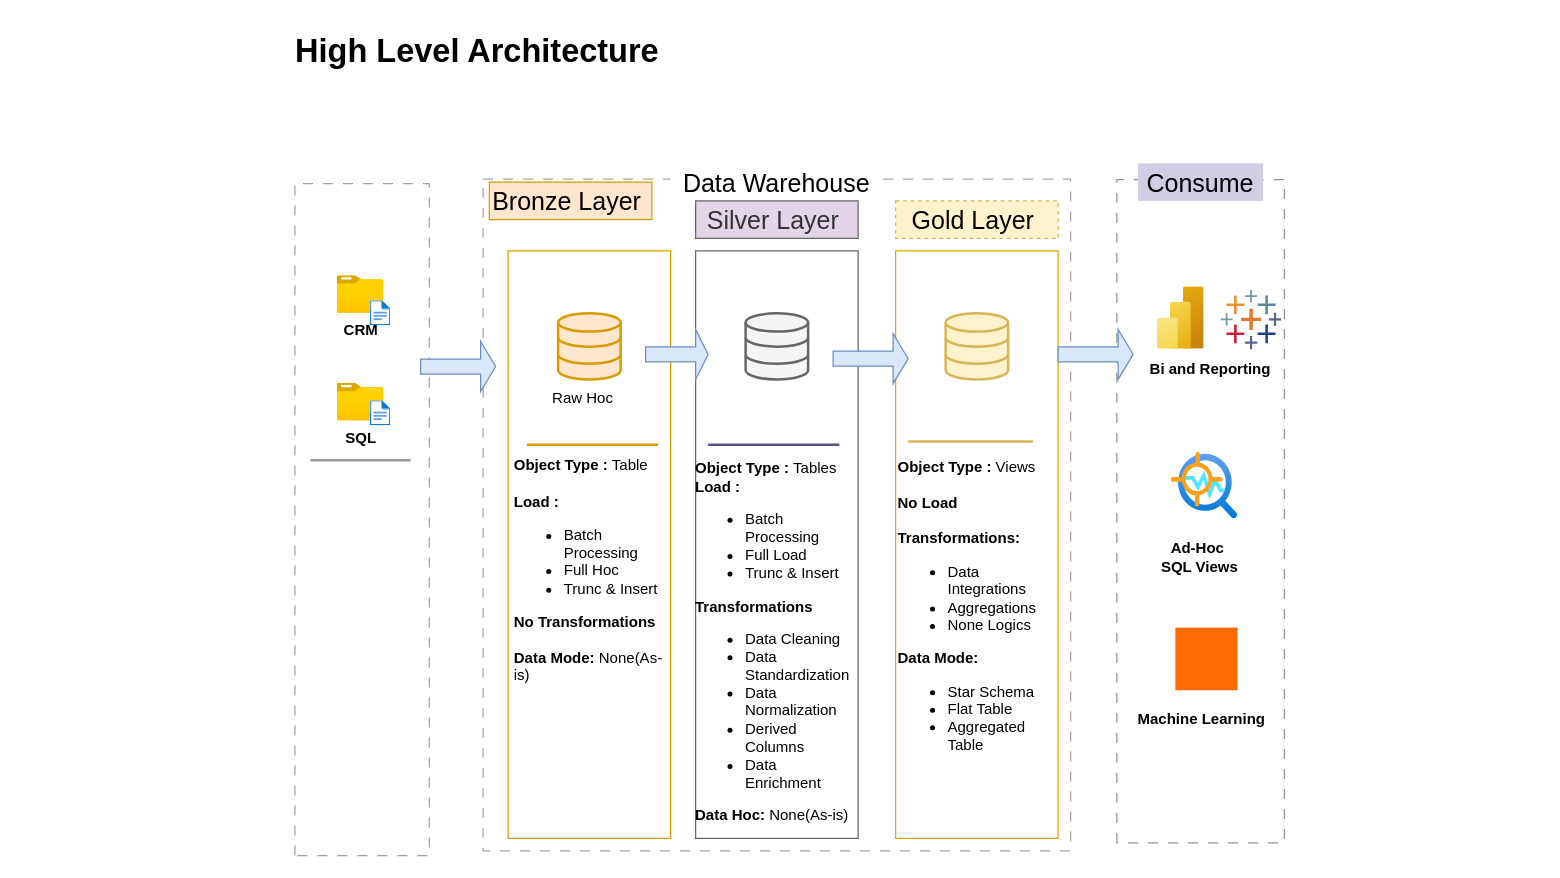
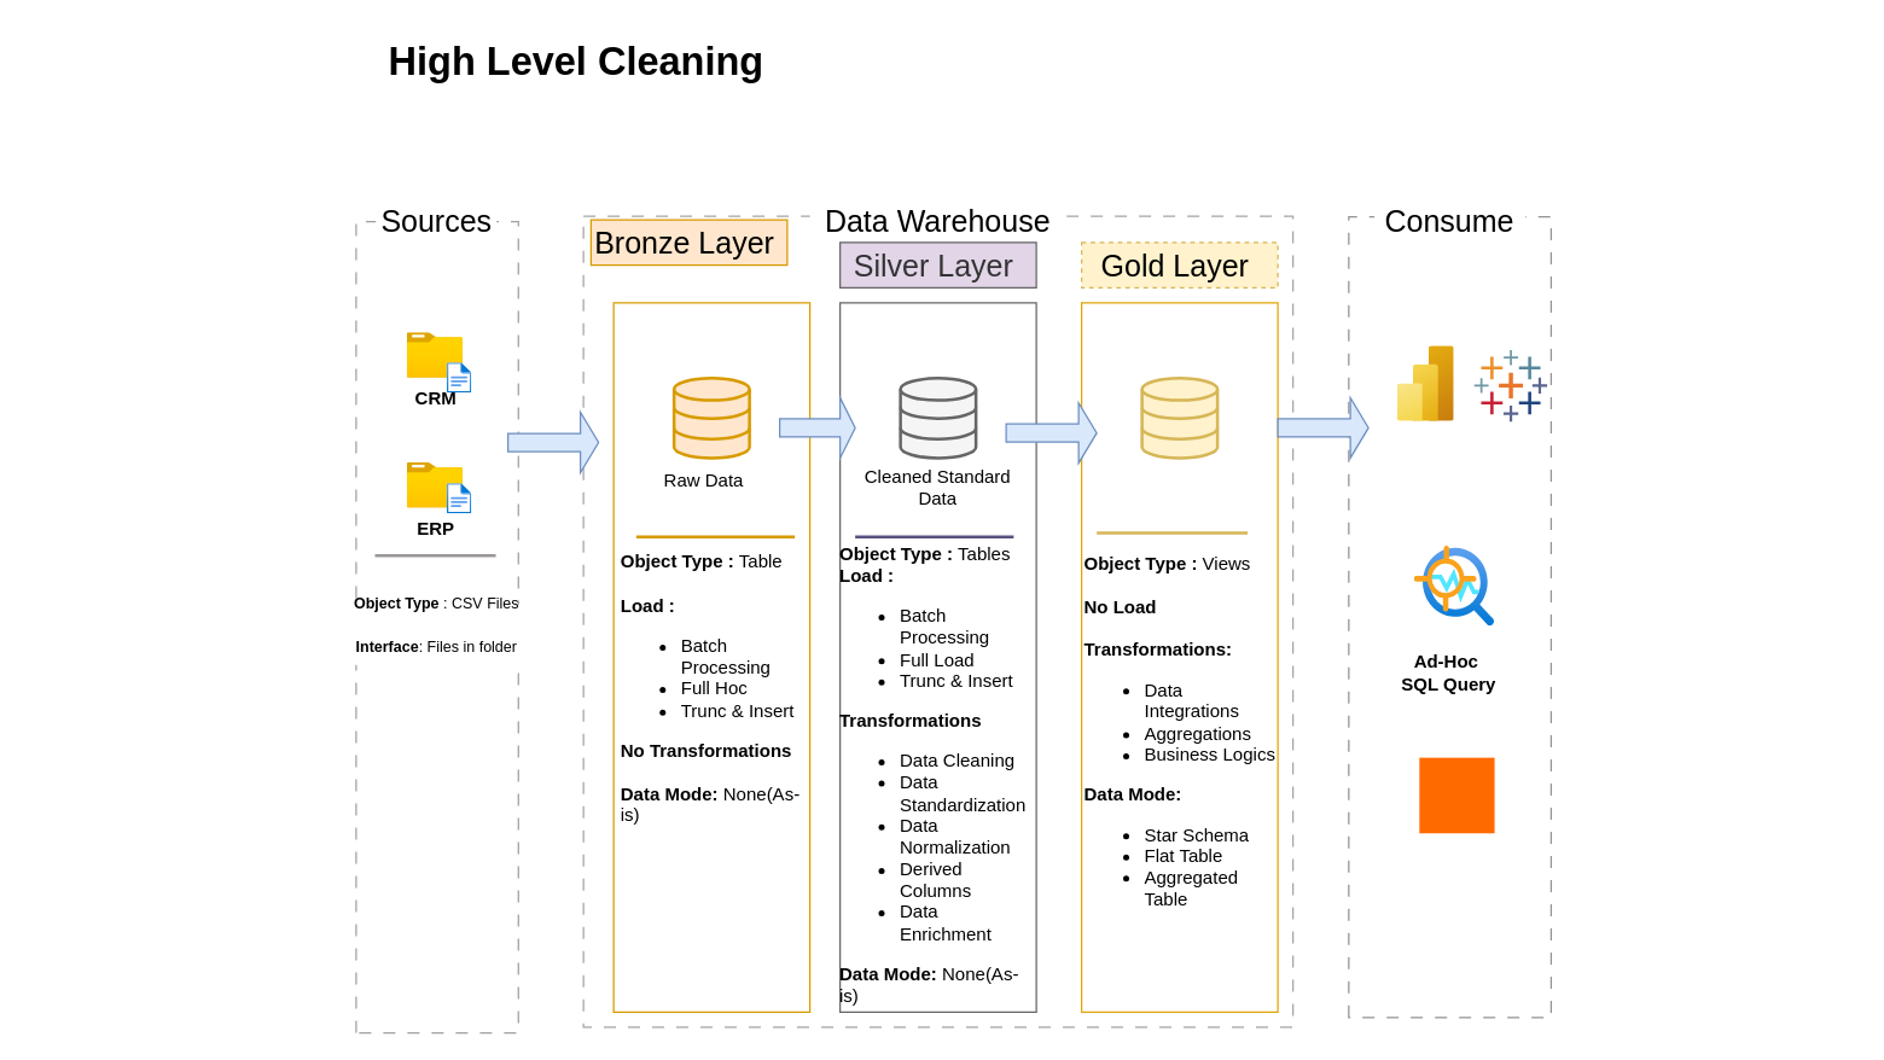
- <mxCell id="2" value="&lt;b&gt;&lt;font style=&quot;font-size: 26px;&quot;&gt;High Level Architecture&lt;/font&gt;&lt;/b&gt;" style="text;html=1;align=center;verticalAlign=middle;resizable=0;points=[];autosize=1;strokeColor=none;fillColor=none;" parent="1" vertex="1"><mxGeometry x="226" y="20" width="310" height="40" as="geometry" /></mxCell>
+ <mxCell id="2" value="&lt;b&gt;&lt;font style=&quot;font-size: 26px;&quot;&gt;High Level Cleaning&lt;/font&gt;&lt;/b&gt;" style="text;html=1;align=center;verticalAlign=middle;resizable=0;points=[];autosize=1;strokeColor=none;fillColor=none;" parent="1" vertex="1"><mxGeometry x="226" y="20" width="310" height="40" as="geometry" /></mxCell>
+ <mxCell id="4" value="Sources" style="rounded=0;whiteSpace=wrap;html=1;fontSize=20;strokeColor=none;" parent="1" vertex="1"><mxGeometry x="248.5" y="130" width="80" height="30" as="geometry" /></mxCell>
- <mxCell id="8" value="Consume" style="rounded=0;whiteSpace=wrap;html=1;fontSize=20;strokeColor=none;fillColor=#d0cee2;" parent="1" vertex="1"><mxGeometry x="909.99" y="130" width="100" height="30" as="geometry" /></mxCell>
+ <mxCell id="8" value="Consume" style="rounded=0;whiteSpace=wrap;html=1;fontSize=20;strokeColor=none;" parent="1" vertex="1"><mxGeometry x="909.99" y="130" width="100" height="30" as="geometry" /></mxCell>
- <mxCell id="39" value="&lt;b&gt;Bi and Reporting&lt;/b&gt;" style="text;html=1;align=center;verticalAlign=middle;whiteSpace=wrap;rounded=0;" vertex="1" parent="1"><mxGeometry x="913.04" y="280" width="110" height="30" as="geometry" /></mxCell>
- <mxCell id="28" value="Raw Hoc" style="text;html=1;align=center;verticalAlign=middle;whiteSpace=wrap;rounded=0;" parent="1" vertex="1"><mxGeometry x="436" y="302.85" width="60" height="30" as="geometry" /></mxCell>
+ <mxCell id="28" value="Raw Data" style="text;html=1;align=center;verticalAlign=middle;whiteSpace=wrap;rounded=0;" parent="1" vertex="1"><mxGeometry x="436" y="302.85" width="60" height="30" as="geometry" /></mxCell>
+ <mxCell id="30" value="Cleaned Standard Data&lt;div&gt;&lt;br&gt;&lt;/div&gt;" style="text;html=1;align=center;verticalAlign=middle;whiteSpace=wrap;rounded=0;" parent="1" vertex="1"><mxGeometry x="566" y="320" width="110" height="20" as="geometry" /></mxCell>
- <mxCell id="17" value="&lt;b&gt;SQL&lt;/b&gt;" style="image;aspect=fixed;html=1;points=[];align=center;fontSize=12;image=img/lib/azure2/general/Folder_Blank.svg;" parent="1" vertex="1"><mxGeometry x="269.43" y="306.25" width="36.96" height="30" as="geometry" /></mxCell>
+ <mxCell id="17" value="&lt;b&gt;ERP&lt;/b&gt;" style="image;aspect=fixed;html=1;points=[];align=center;fontSize=12;image=img/lib/azure2/general/Folder_Blank.svg;" parent="1" vertex="1"><mxGeometry x="269.43" y="306.25" width="36.96" height="30" as="geometry" /></mxCell>
+ <mxCell id="29" value="&lt;font style=&quot;font-size: 10px;&quot;&gt;&lt;b&gt;Object Type&lt;/b&gt; : CSV Files&lt;/font&gt;&lt;div&gt;&lt;span style=&quot;font-size: 10px;&quot;&gt;&lt;br&gt;&lt;/span&gt;&lt;div&gt;&lt;div&gt;&lt;font style=&quot;font-size: 10px;&quot;&gt;&lt;b&gt;Interface&lt;/b&gt;: Files in folder&lt;/font&gt;&lt;/div&gt;&lt;div&gt;&lt;br&gt;&lt;/div&gt;&lt;/div&gt;&lt;/div&gt;" style="text;html=1;align=center;verticalAlign=middle;whiteSpace=wrap;rounded=0;fillColor=default;" parent="1" vertex="1"><mxGeometry x="228.5" y="400" width="120" height="40" as="geometry" /></mxCell>
- <mxCell id="42" value="Ad-Hoc&amp;nbsp;&lt;div&gt;SQL Views&lt;/div&gt;" style="text;html=1;align=center;verticalAlign=middle;whiteSpace=wrap;rounded=0;fontStyle=1" vertex="1" parent="1"><mxGeometry x="919.37" y="430" width="81.25" height="30" as="geometry" /></mxCell>
+ <mxCell id="42" value="Ad-Hoc&amp;nbsp;&lt;div&gt;SQL Query&lt;/div&gt;" style="text;html=1;align=center;verticalAlign=middle;whiteSpace=wrap;rounded=0;fontStyle=1" vertex="1" parent="1"><mxGeometry x="919.37" y="430" width="81.25" height="30" as="geometry" /></mxCell>
- <mxCell id="36" value="&lt;b&gt;Object Type :&lt;/b&gt; Views&lt;div&gt;&lt;br&gt;&lt;div&gt;&lt;b style=&quot;color: light-dark(rgb(0, 0, 0), rgb(255, 255, 255)); background-color: transparent;&quot;&gt;No Load&lt;/b&gt;&lt;/div&gt;&lt;div&gt;&lt;b style=&quot;color: light-dark(rgb(0, 0, 0), rgb(255, 255, 255)); background-color: transparent;&quot;&gt;&amp;nbsp;&lt;/b&gt;&lt;/div&gt;&lt;div&gt;&lt;div&gt;&lt;b&gt;Transformations:&lt;/b&gt;&lt;/div&gt;&lt;/div&gt;&lt;div&gt;&lt;ul&gt;&lt;li&gt;Data Integrations&lt;/li&gt;&lt;li&gt;Aggregations&lt;/li&gt;&lt;li&gt;None Logics&lt;/li&gt;&lt;/ul&gt;&lt;/div&gt;&lt;div&gt;&lt;b&gt;Data Mode:&amp;nbsp;&lt;/b&gt;&lt;/div&gt;&lt;div&gt;&lt;ul&gt;&lt;li&gt;Star Schema&lt;/li&gt;&lt;li&gt;Flat Table&lt;/li&gt;&lt;li&gt;Aggregated Table&lt;/li&gt;&lt;/ul&gt;&lt;/div&gt;&lt;/div&gt;" style="text;html=1;align=left;verticalAlign=middle;whiteSpace=wrap;rounded=0;" parent="1" vertex="1"><mxGeometry x="716" y="370" width="130" height="240" as="geometry" /></mxCell>
+ <mxCell id="36" value="&lt;b&gt;Object Type :&lt;/b&gt; Views&lt;div&gt;&lt;br&gt;&lt;div&gt;&lt;b style=&quot;color: light-dark(rgb(0, 0, 0), rgb(255, 255, 255)); background-color: transparent;&quot;&gt;No Load&lt;/b&gt;&lt;/div&gt;&lt;div&gt;&lt;b style=&quot;color: light-dark(rgb(0, 0, 0), rgb(255, 255, 255)); background-color: transparent;&quot;&gt;&amp;nbsp;&lt;/b&gt;&lt;/div&gt;&lt;div&gt;&lt;div&gt;&lt;b&gt;Transformations:&lt;/b&gt;&lt;/div&gt;&lt;/div&gt;&lt;div&gt;&lt;ul&gt;&lt;li&gt;Data Integrations&lt;/li&gt;&lt;li&gt;Aggregations&lt;/li&gt;&lt;li&gt;Business Logics&lt;/li&gt;&lt;/ul&gt;&lt;/div&gt;&lt;div&gt;&lt;b&gt;Data Mode:&amp;nbsp;&lt;/b&gt;&lt;/div&gt;&lt;div&gt;&lt;ul&gt;&lt;li&gt;Star Schema&lt;/li&gt;&lt;li&gt;Flat Table&lt;/li&gt;&lt;li&gt;Aggregated Table&lt;/li&gt;&lt;/ul&gt;&lt;/div&gt;&lt;/div&gt;" style="text;html=1;align=left;verticalAlign=middle;whiteSpace=wrap;rounded=0;" parent="1" vertex="1"><mxGeometry x="716" y="370" width="130" height="240" as="geometry" /></mxCell>
- <mxCell id="35" value="&lt;b&gt;Object Type : &lt;/b&gt;Tables&lt;div&gt;&lt;b style=&quot;color: light-dark(rgb(0, 0, 0), rgb(255, 255, 255)); background-color: transparent;&quot;&gt;Load :&lt;/b&gt;&lt;div&gt;&lt;ul&gt;&lt;li&gt;&lt;span style=&quot;background-color: transparent; color: light-dark(rgb(0, 0, 0), rgb(255, 255, 255));&quot;&gt;Batch Processing&amp;nbsp;&lt;/span&gt;&lt;/li&gt;&lt;li&gt;&lt;span style=&quot;background-color: transparent; color: light-dark(rgb(0, 0, 0), rgb(255, 255, 255));&quot;&gt;Full Load&lt;/span&gt;&lt;/li&gt;&lt;li&gt;&lt;span style=&quot;background-color: transparent; color: light-dark(rgb(0, 0, 0), rgb(255, 255, 255));&quot;&gt;Trunc &amp;amp; Insert&lt;/span&gt;&lt;/li&gt;&lt;/ul&gt;&lt;/div&gt;&lt;div&gt;&lt;b&gt;Transformations&lt;/b&gt;&lt;/div&gt;&lt;/div&gt;&lt;div&gt;&lt;ul&gt;&lt;li&gt;Data Cleaning&lt;/li&gt;&lt;li&gt;Data Standardization&lt;/li&gt;&lt;li&gt;Data Normalization&lt;/li&gt;&lt;li&gt;Derived Columns&lt;/li&gt;&lt;li&gt;Data Enrichment&lt;/li&gt;&lt;/ul&gt;&lt;/div&gt;&lt;div&gt;&lt;b&gt;Data Hoc: &lt;/b&gt;None(As-is)&lt;/div&gt;" style="text;html=1;align=left;verticalAlign=middle;whiteSpace=wrap;rounded=0;" parent="1" vertex="1"><mxGeometry x="553.5" y="352.5" width="130" height="320" as="geometry" /></mxCell>
+ <mxCell id="35" value="&lt;b&gt;Object Type : &lt;/b&gt;Tables&lt;div&gt;&lt;b style=&quot;color: light-dark(rgb(0, 0, 0), rgb(255, 255, 255)); background-color: transparent;&quot;&gt;Load :&lt;/b&gt;&lt;div&gt;&lt;ul&gt;&lt;li&gt;&lt;span style=&quot;background-color: transparent; color: light-dark(rgb(0, 0, 0), rgb(255, 255, 255));&quot;&gt;Batch Processing&amp;nbsp;&lt;/span&gt;&lt;/li&gt;&lt;li&gt;&lt;span style=&quot;background-color: transparent; color: light-dark(rgb(0, 0, 0), rgb(255, 255, 255));&quot;&gt;Full Load&lt;/span&gt;&lt;/li&gt;&lt;li&gt;&lt;span style=&quot;background-color: transparent; color: light-dark(rgb(0, 0, 0), rgb(255, 255, 255));&quot;&gt;Trunc &amp;amp; Insert&lt;/span&gt;&lt;/li&gt;&lt;/ul&gt;&lt;/div&gt;&lt;div&gt;&lt;b&gt;Transformations&lt;/b&gt;&lt;/div&gt;&lt;/div&gt;&lt;div&gt;&lt;ul&gt;&lt;li&gt;Data Cleaning&lt;/li&gt;&lt;li&gt;Data Standardization&lt;/li&gt;&lt;li&gt;Data Normalization&lt;/li&gt;&lt;li&gt;Derived Columns&lt;/li&gt;&lt;li&gt;Data Enrichment&lt;/li&gt;&lt;/ul&gt;&lt;/div&gt;&lt;div&gt;&lt;b&gt;Data Mode: &lt;/b&gt;None(As-is)&lt;/div&gt;" style="text;html=1;align=left;verticalAlign=middle;whiteSpace=wrap;rounded=0;" parent="1" vertex="1"><mxGeometry x="553.5" y="352.5" width="130" height="320" as="geometry" /></mxCell>
- <mxCell id="43" value="&lt;b&gt;Machine Learning&lt;/b&gt;" style="text;html=1;align=center;verticalAlign=middle;whiteSpace=wrap;rounded=0;" vertex="1" parent="1"><mxGeometry x="906" y="560" width="110" height="30" as="geometry" /></mxCell>
